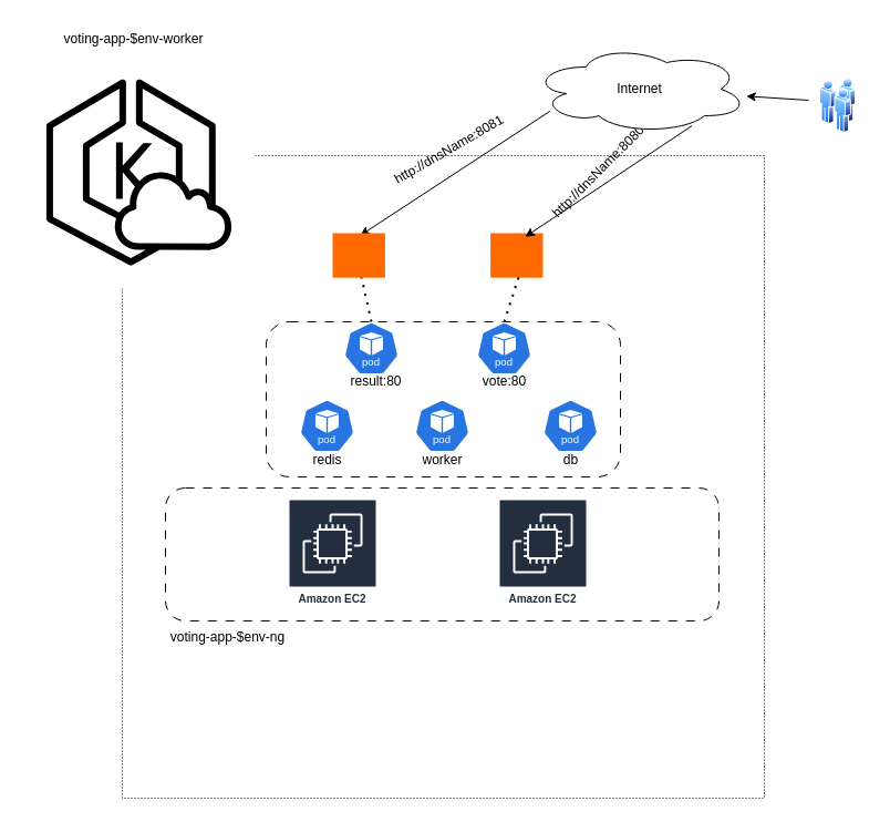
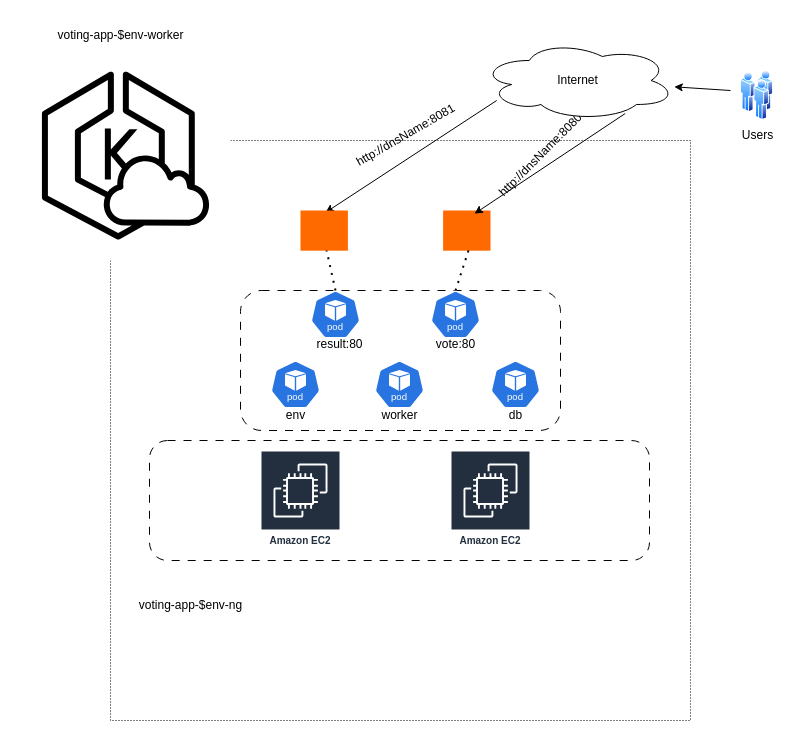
+ <mxCell id="30" value="Users" style="text;html=1;align=center;verticalAlign=middle;resizable=0;points=[];autosize=1;strokeColor=none;fillColor=none;" vertex="1" parent="1"><mxGeometry x="731.5" y="120" width="50" height="30" as="geometry" /></mxCell>
- <mxCell id="18" value="redis" style="text;html=1;align=center;verticalAlign=middle;resizable=0;points=[];autosize=1;strokeColor=none;fillColor=none;" vertex="1" parent="1"><mxGeometry x="270" y="400" width="50" height="30" as="geometry" /></mxCell>
+ <mxCell id="18" value="env" style="text;html=1;align=center;verticalAlign=middle;resizable=0;points=[];autosize=1;strokeColor=none;fillColor=none;" vertex="1" parent="1"><mxGeometry x="270" y="400" width="50" height="30" as="geometry" /></mxCell>
- <mxCell id="29" value="voting-app-$env-ng" style="text;html=1;align=center;verticalAlign=middle;resizable=0;points=[];autosize=1;strokeColor=none;fillColor=none;" vertex="1" parent="1"><mxGeometry x="140" y="560" width="130" height="30" as="geometry" /></mxCell>
+ <mxCell id="29" value="voting-app-$env-ng" style="text;html=1;align=center;verticalAlign=middle;resizable=0;points=[];autosize=1;strokeColor=none;fillColor=none;" vertex="1" parent="1"><mxGeometry x="125" y="590" width="130" height="30" as="geometry" /></mxCell>
